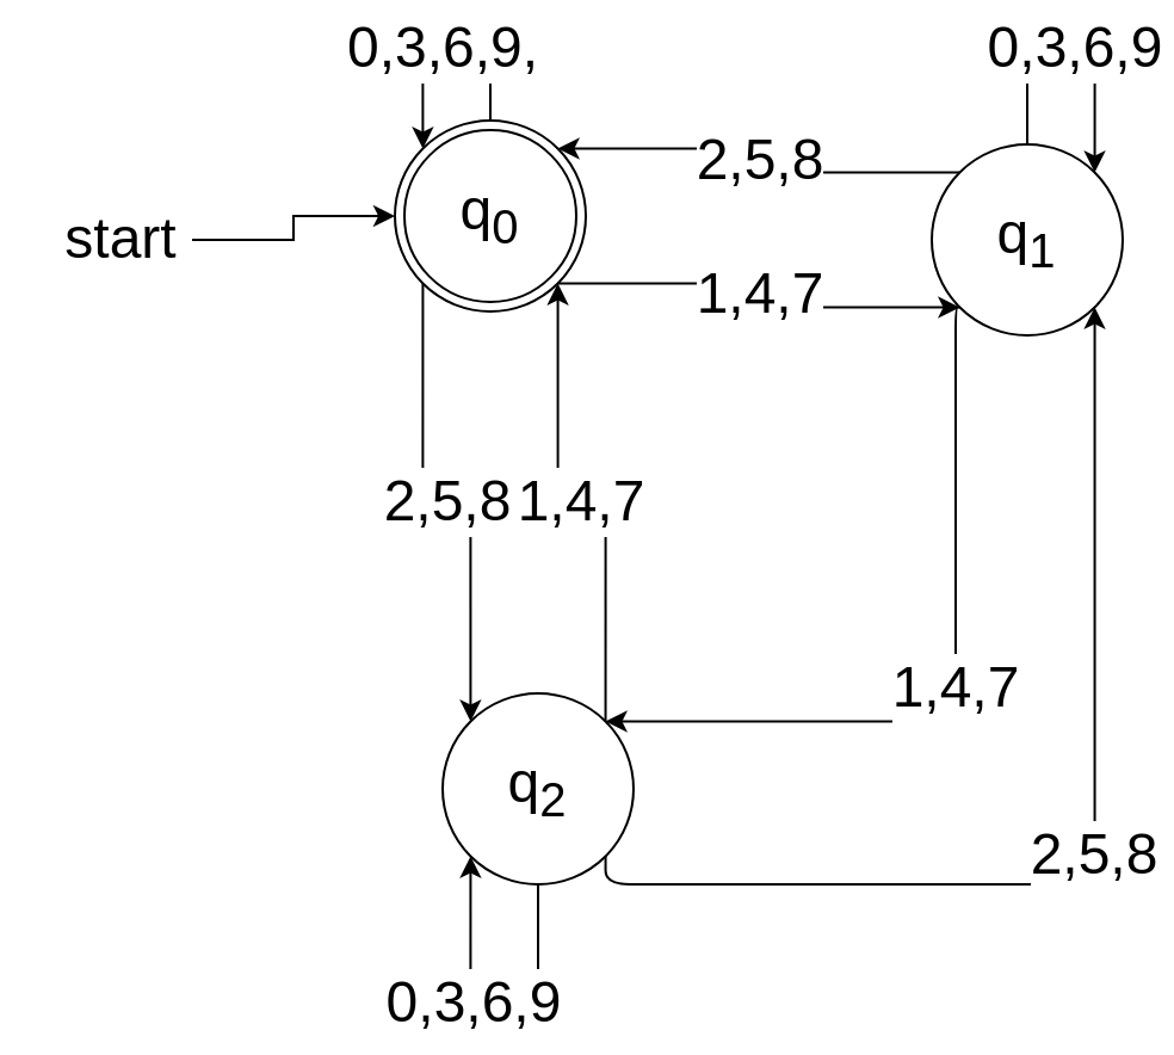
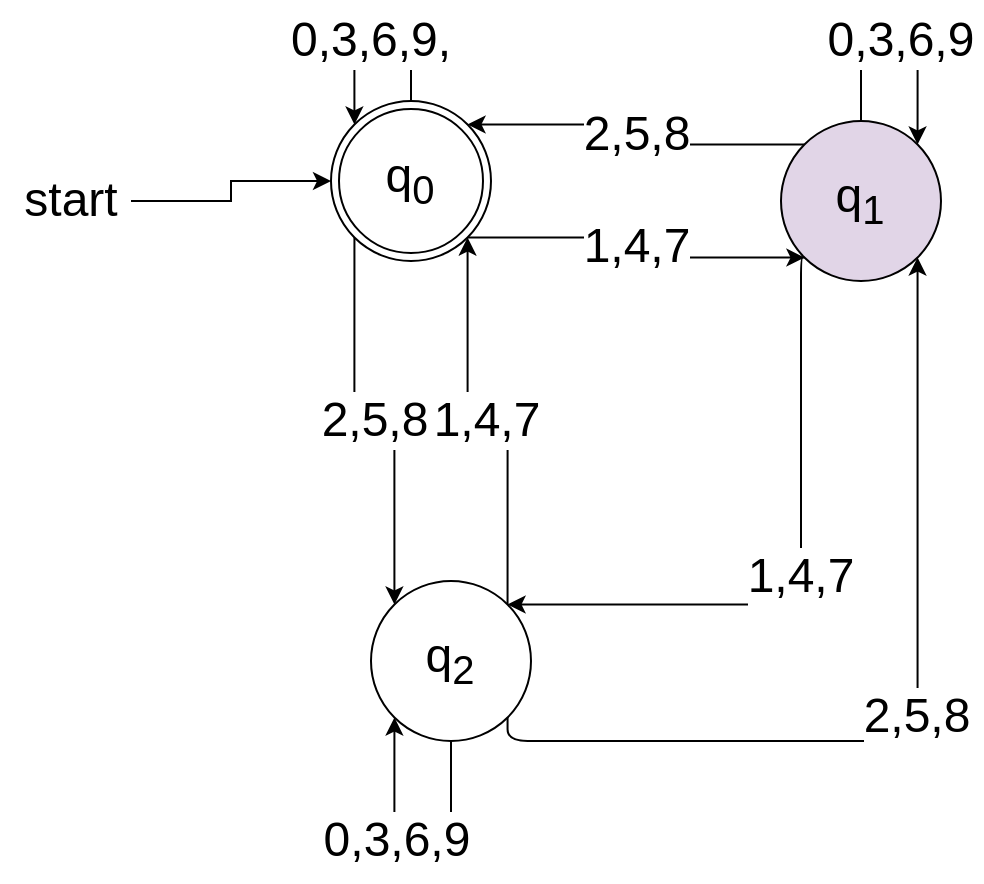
- <mxCell id="10" value="start" style="text;html=1;align=center;verticalAlign=middle;resizable=0;points=[];autosize=1;fontSize=24;" vertex="1" parent="1"><mxGeometry x="20" y="85" width="60" height="30" as="geometry" /></mxCell>
+ <mxCell id="10" value="start" style="text;html=1;align=center;verticalAlign=middle;resizable=0;points=[];autosize=1;fontSize=24;" vertex="1" parent="1"><mxGeometry x="5" y="85" width="60" height="30" as="geometry" /></mxCell>
- <mxCell id="5" value="q&lt;sub&gt;1&lt;/sub&gt;" style="ellipse;whiteSpace=wrap;html=1;aspect=fixed;fontSize=24;" vertex="1" parent="1"><mxGeometry x="390" y="60" width="80" height="80" as="geometry" /></mxCell>
+ <mxCell id="5" value="q&lt;sub&gt;1&lt;/sub&gt;" style="ellipse;whiteSpace=wrap;html=1;aspect=fixed;fontSize=24;fillColor=#e1d5e7;" vertex="1" parent="1"><mxGeometry x="390" y="60" width="80" height="80" as="geometry" /></mxCell>
